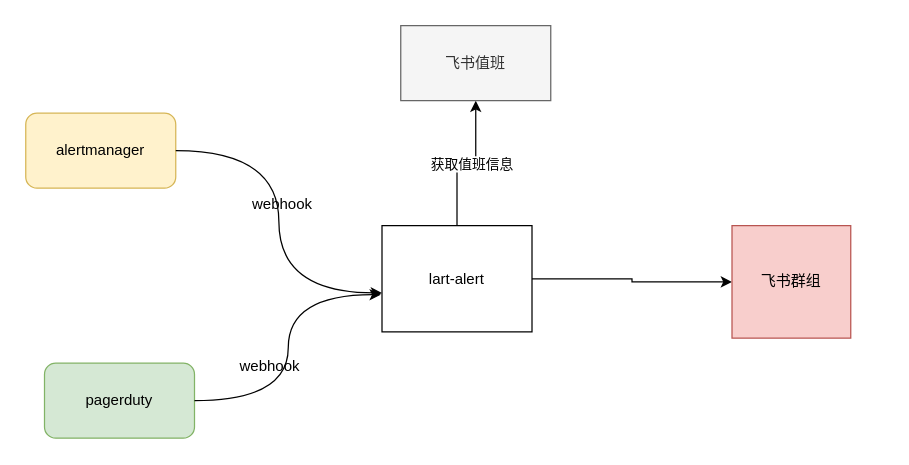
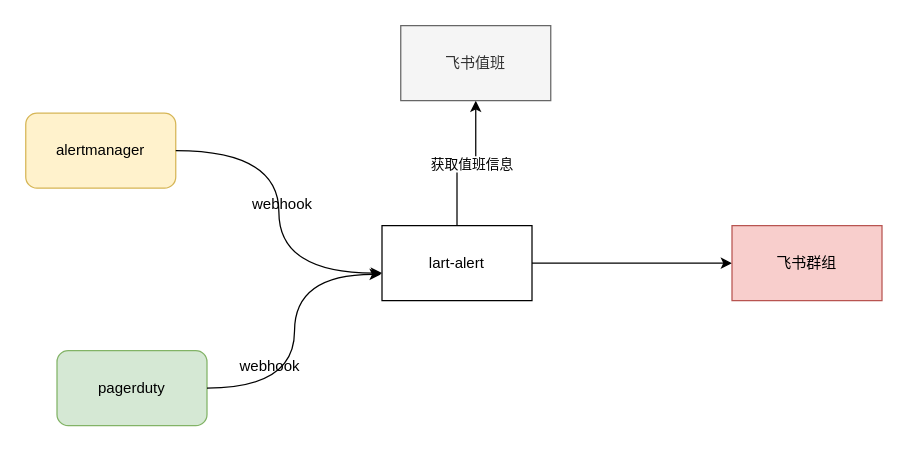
- <mxCell id="5" value="lart-alert" style="rounded=0;whiteSpace=wrap;html=1;" vertex="1" parent="1"><mxGeometry x="305" y="180" width="120" height="85" as="geometry" /></mxCell>
+ <mxCell id="5" value="lart-alert" style="rounded=0;whiteSpace=wrap;html=1;" vertex="1" parent="1"><mxGeometry x="305" y="180" width="120" height="60" as="geometry" /></mxCell>
- <mxCell id="10" value="飞书群组" style="whiteSpace=wrap;html=1;rounded=0;fillColor=#f8cecc;strokeColor=#b85450;" vertex="1" parent="1"><mxGeometry x="585" y="180" width="95" height="90" as="geometry" /></mxCell>
+ <mxCell id="10" value="飞书群组" style="whiteSpace=wrap;html=1;rounded=0;fillColor=#f8cecc;strokeColor=#b85450;" vertex="1" parent="1"><mxGeometry x="585" y="180" width="120" height="60" as="geometry" /></mxCell>
- <mxCell id="8" value="pagerduty" style="rounded=1;whiteSpace=wrap;html=1;fillColor=#d5e8d4;strokeColor=#82b366;" vertex="1" parent="1"><mxGeometry x="35" y="290" width="120" height="60" as="geometry" /></mxCell>
+ <mxCell id="8" value="pagerduty" style="rounded=1;whiteSpace=wrap;html=1;fillColor=#d5e8d4;strokeColor=#82b366;" vertex="1" parent="1"><mxGeometry x="45" y="280" width="120" height="60" as="geometry" /></mxCell>
